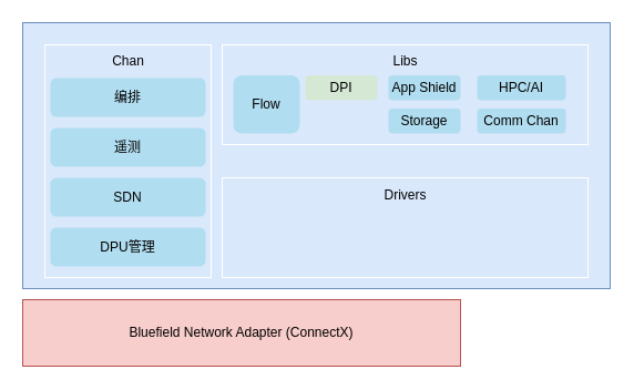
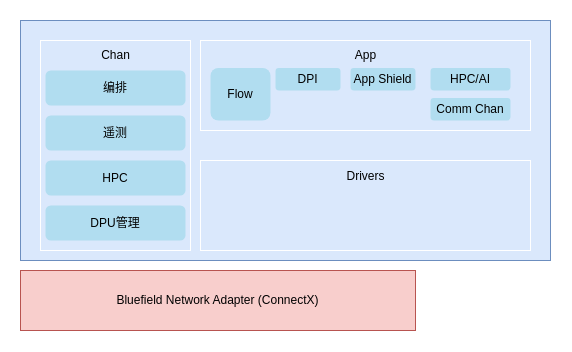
- <mxCell id="9" value="Libs" style="text;html=1;align=center;verticalAlign=middle;resizable=0;points=[];autosize=1;strokeColor=none;fillColor=none;" vertex="1" parent="1"><mxGeometry x="340" y="40" width="50" height="30" as="geometry" /></mxCell>
+ <mxCell id="9" value="App" style="text;html=1;align=center;verticalAlign=middle;resizable=0;points=[];autosize=1;strokeColor=none;fillColor=none;" vertex="1" parent="1"><mxGeometry x="340" y="40" width="50" height="30" as="geometry" /></mxCell>
- <mxCell id="15" value="DPI" style="rounded=1;whiteSpace=wrap;html=1;fillColor=#d5e8d4;strokeColor=none;" vertex="1" parent="1"><mxGeometry x="275" y="67.5" width="65" height="22.5" as="geometry" /></mxCell>
+ <mxCell id="15" value="DPI" style="rounded=1;whiteSpace=wrap;html=1;fillColor=#b1ddf0;strokeColor=none;" vertex="1" parent="1"><mxGeometry x="275" y="67.5" width="65" height="22.5" as="geometry" /></mxCell>
- <mxCell id="17" value="Storage" style="rounded=1;whiteSpace=wrap;html=1;fillColor=#b1ddf0;strokeColor=none;" vertex="1" parent="1"><mxGeometry x="350" y="97.5" width="65" height="22.5" as="geometry" /></mxCell>
- <mxCell id="12" value="SDN" style="rounded=1;whiteSpace=wrap;html=1;fillColor=#b1ddf0;strokeColor=none;" vertex="1" parent="1"><mxGeometry x="45" y="160" width="140" height="35" as="geometry" /></mxCell>
+ <mxCell id="12" value="HPC" style="rounded=1;whiteSpace=wrap;html=1;fillColor=#b1ddf0;strokeColor=none;" vertex="1" parent="1"><mxGeometry x="45" y="160" width="140" height="35" as="geometry" /></mxCell>
